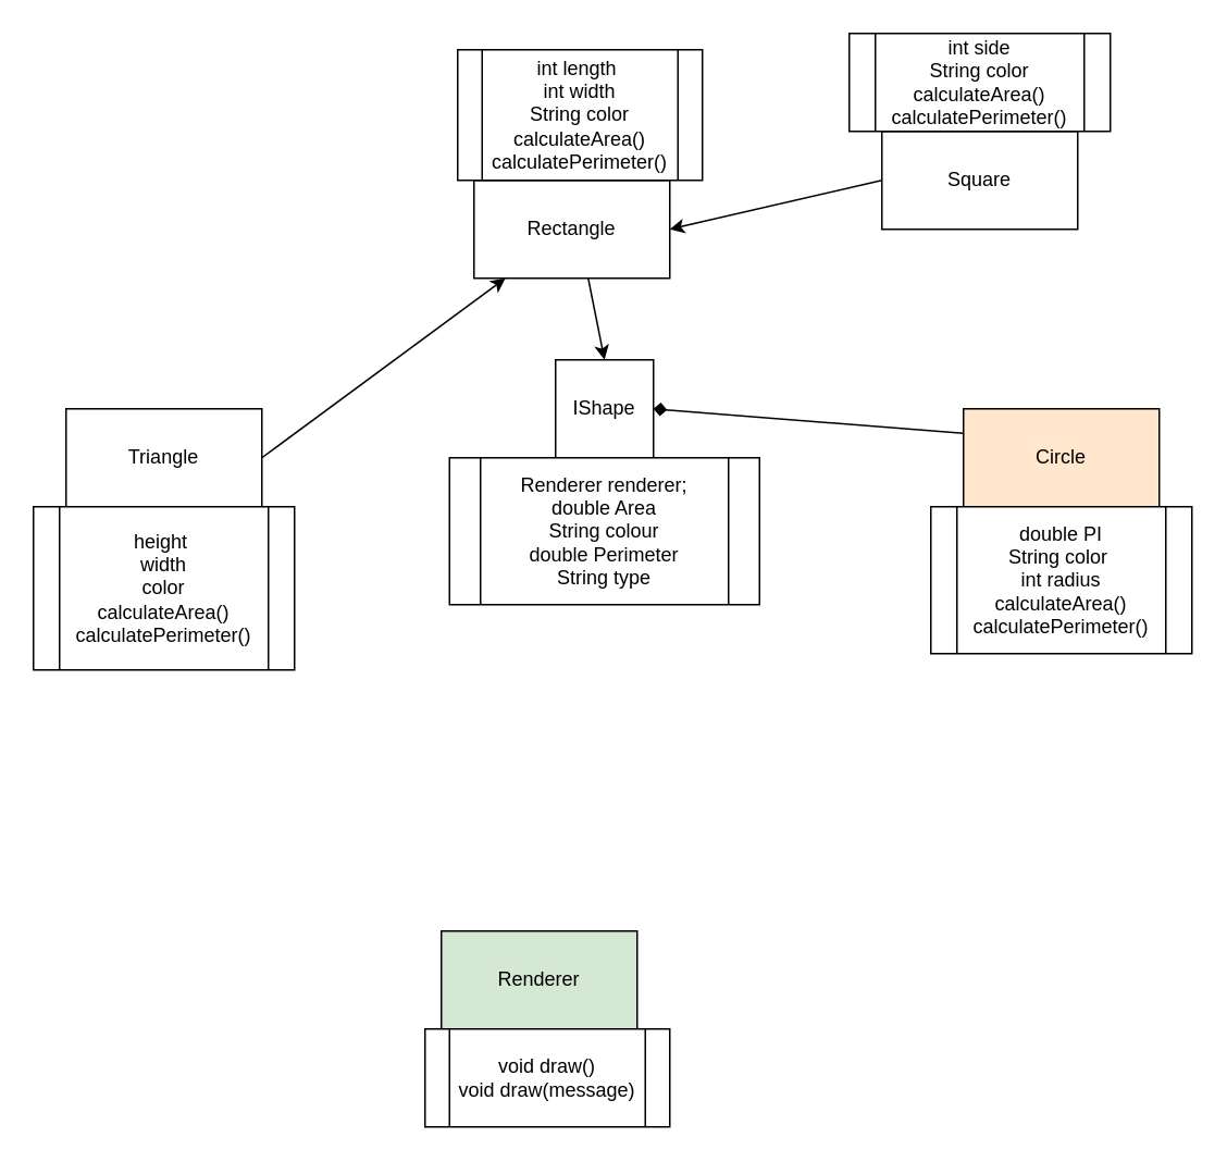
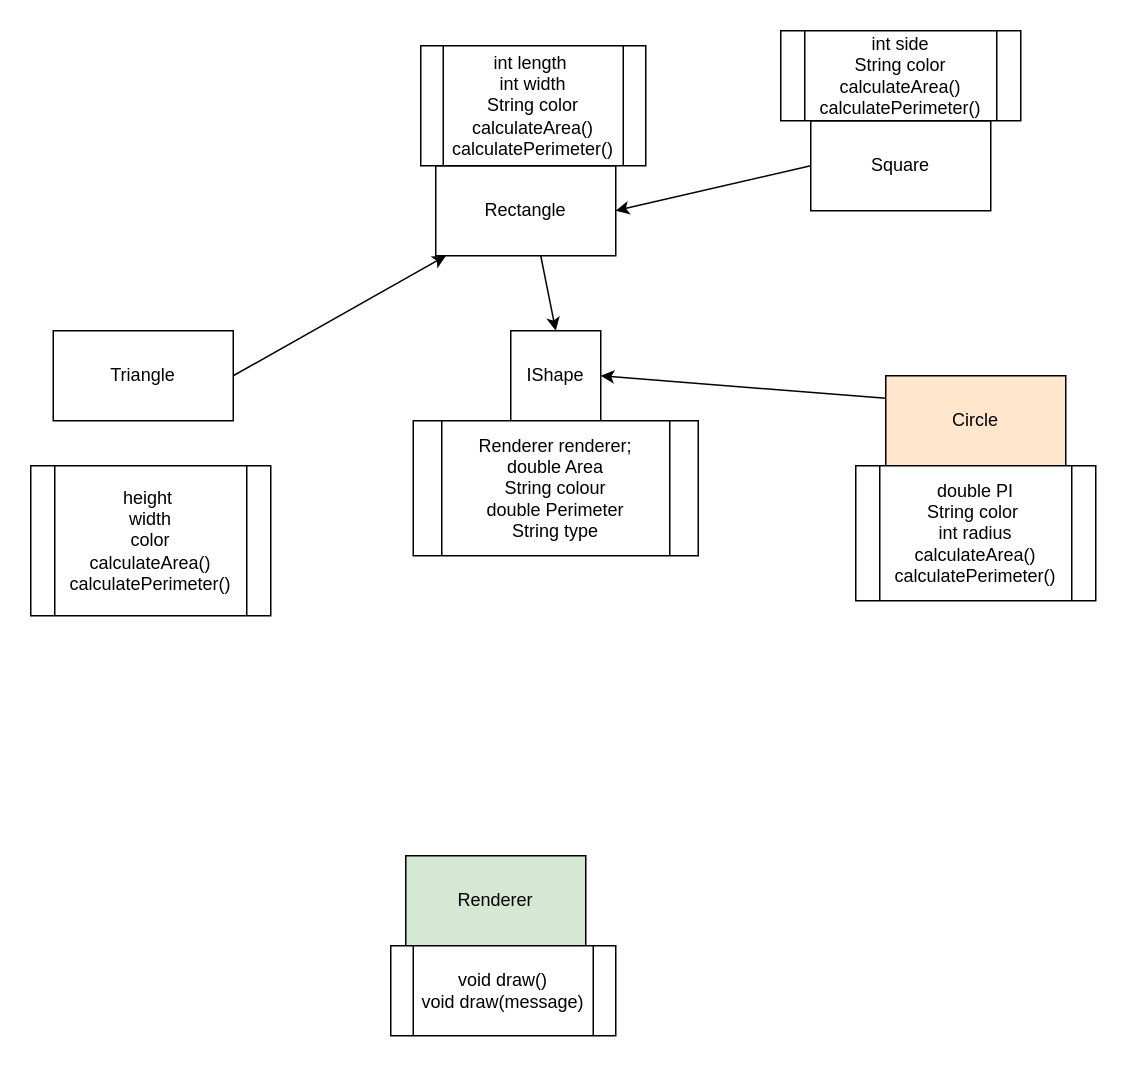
- <mxCell id="16" value="" style="endArrow=diamond;html=1;rounded=0;entryX=1;entryY=0.5;entryDx=0;entryDy=0;exitX=0;exitY=0.25;exitDx=0;exitDy=0;" edge="1" parent="1" source="7" target="2"><mxGeometry width="50" height="50" relative="1" as="geometry"><mxPoint x="360" y="300" as="sourcePoint" /><mxPoint x="410" y="250" as="targetPoint" /></mxGeometry></mxCell>
+ <mxCell id="16" value="" style="endArrow=classic;html=1;rounded=0;entryX=1;entryY=0.5;entryDx=0;entryDy=0;exitX=0;exitY=0.25;exitDx=0;exitDy=0;" edge="1" parent="1" source="7" target="2"><mxGeometry width="50" height="50" relative="1" as="geometry"><mxPoint x="360" y="300" as="sourcePoint" /><mxPoint x="410" y="250" as="targetPoint" /></mxGeometry></mxCell>
- <mxCell id="6" value="Triangle" style="rounded=0;whiteSpace=wrap;html=1;" parent="1" vertex="1"><mxGeometry x="40" y="250" width="120" height="60" as="geometry" /></mxCell>
+ <mxCell id="6" value="Triangle" style="rounded=0;whiteSpace=wrap;html=1;" parent="1" vertex="1"><mxGeometry x="35" y="220" width="120" height="60" as="geometry" /></mxCell>
